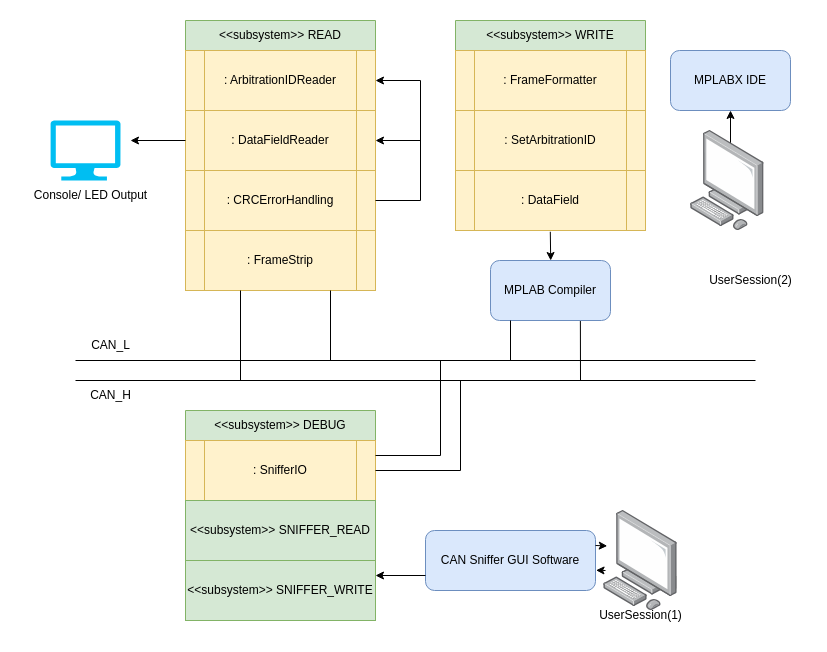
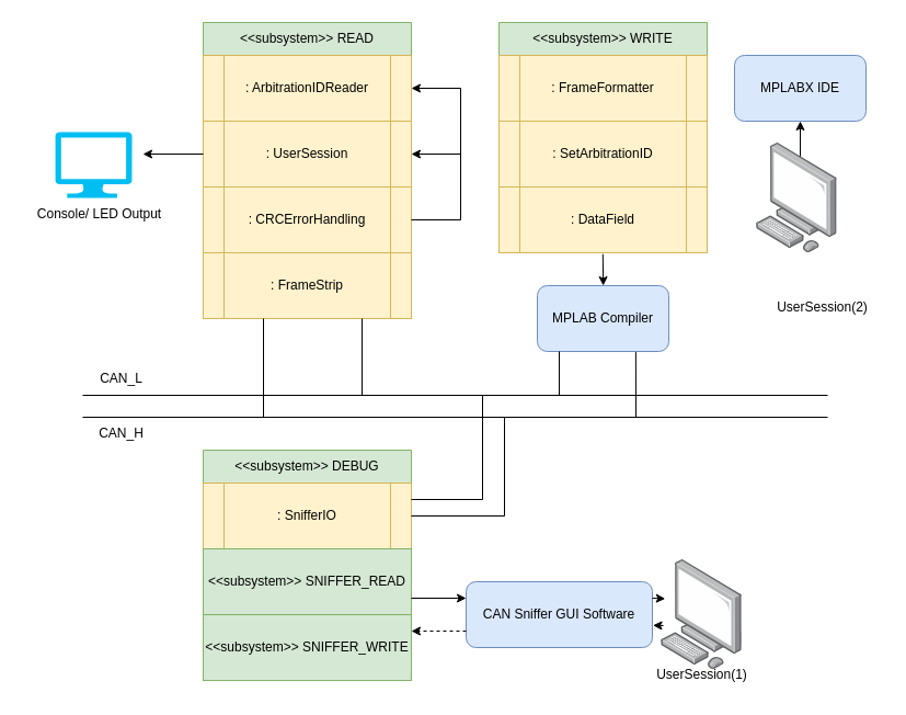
- <mxCell id="4" value=": DataFieldReader" style="shape=process;whiteSpace=wrap;html=1;backgroundOutline=1;fillColor=#fff2cc;strokeColor=#d6b656;" parent="2" vertex="1"><mxGeometry y="90" width="190" height="60" as="geometry" /></mxCell>
+ <mxCell id="4" value=": UserSession" style="shape=process;whiteSpace=wrap;html=1;backgroundOutline=1;fillColor=#fff2cc;strokeColor=#d6b656;" parent="2" vertex="1"><mxGeometry y="90" width="190" height="60" as="geometry" /></mxCell>
+ <mxCell id="27" value="" style="endArrow=classic;html=1;rounded=0;exitX=1;exitY=0.75;exitDx=0;exitDy=0;entryX=0;entryY=0.25;entryDx=0;entryDy=0;" parent="1" source="13" target="17" edge="1"><mxGeometry width="50" height="50" relative="1" as="geometry"><mxPoint x="345" y="540" as="sourcePoint" /><mxPoint x="395" y="490" as="targetPoint" /></mxGeometry></mxCell>
- <mxCell id="28" value="" style="endArrow=classic;html=1;rounded=0;exitX=0;exitY=0.75;exitDx=0;exitDy=0;entryX=1;entryY=0.25;entryDx=0;entryDy=0;" parent="1" source="17" target="14" edge="1"><mxGeometry width="50" height="50" relative="1" as="geometry"><mxPoint x="345" y="540" as="sourcePoint" /><mxPoint x="395" y="490" as="targetPoint" /></mxGeometry></mxCell>
+ <mxCell id="28" value="" style="endArrow=classic;html=1;rounded=0;exitX=0;exitY=0.75;exitDx=0;exitDy=0;entryX=1;entryY=0.25;entryDx=0;entryDy=0;dashed=1;" parent="1" source="17" target="14" edge="1"><mxGeometry width="50" height="50" relative="1" as="geometry"><mxPoint x="345" y="540" as="sourcePoint" /><mxPoint x="395" y="490" as="targetPoint" /></mxGeometry></mxCell>
